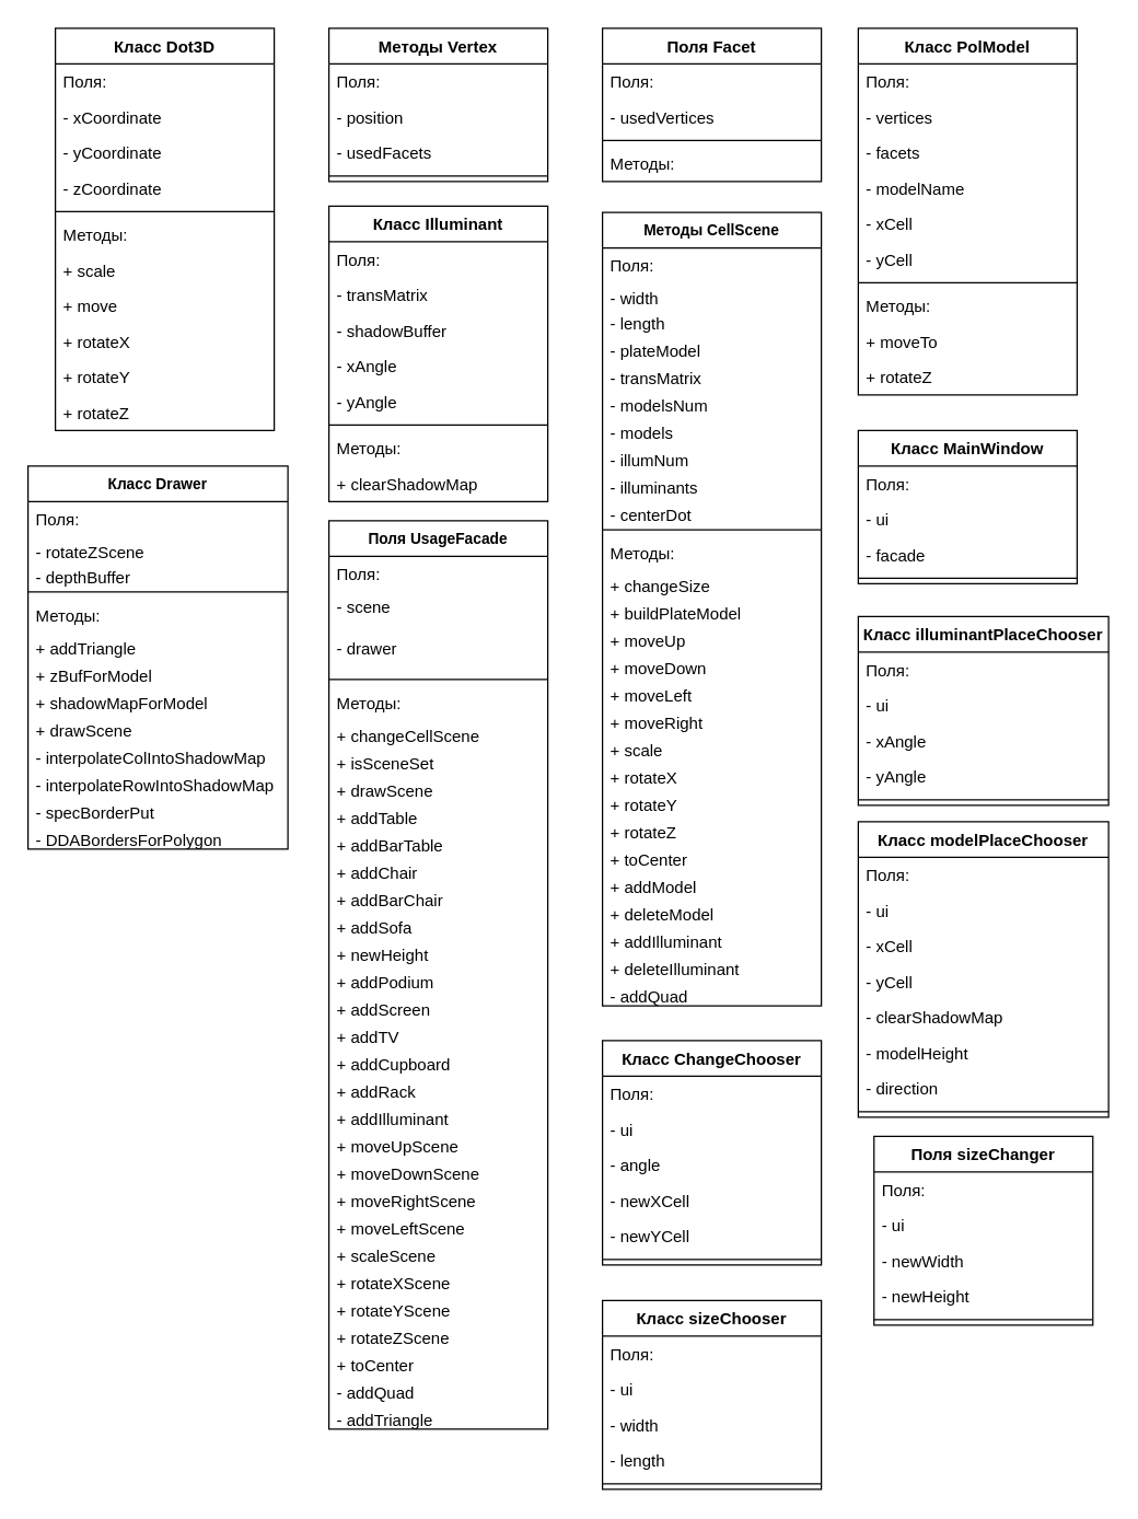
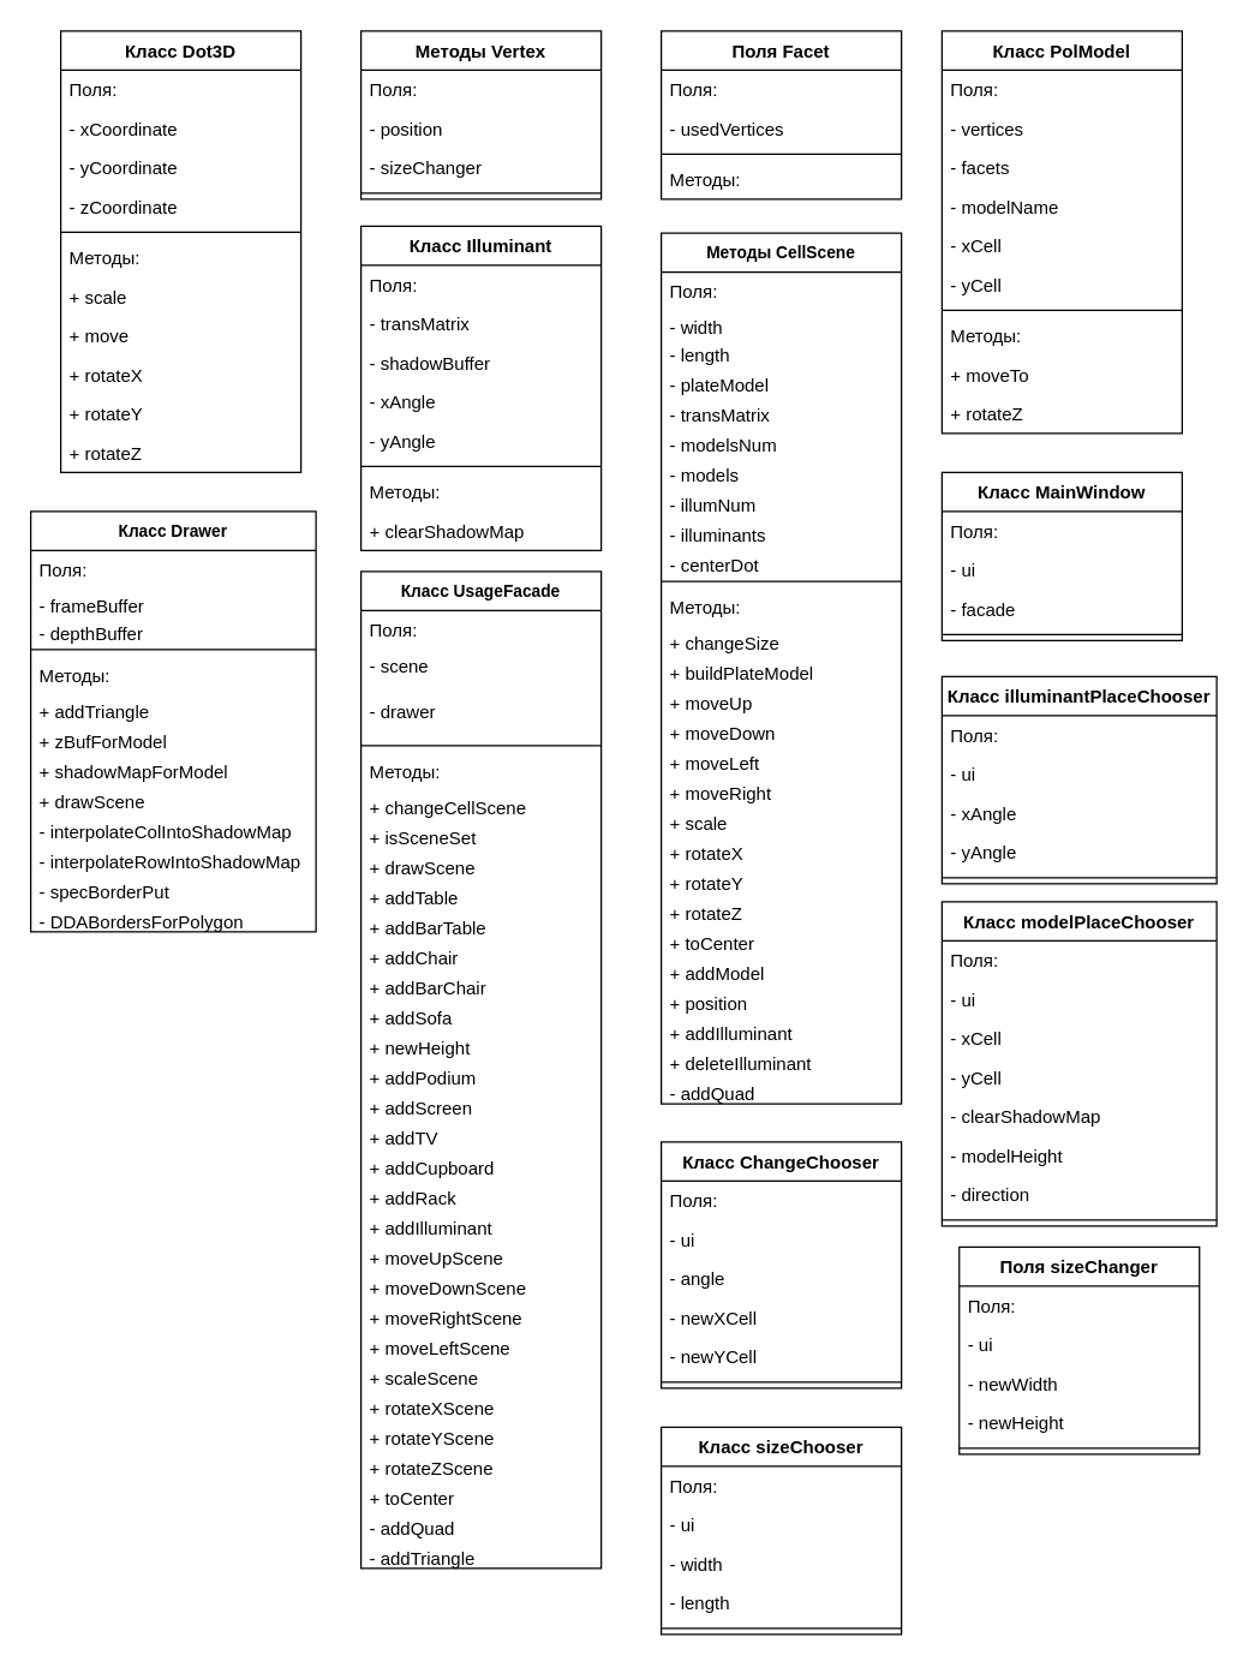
- <mxCell id="17" value="- usedFacets" style="text;strokeColor=none;fillColor=none;align=left;verticalAlign=top;spacingLeft=4;spacingRight=4;overflow=hidden;rotatable=0;points=[[0,0.5],[1,0.5]];portConstraint=eastwest;" vertex="1" parent="14"><mxGeometry y="78" width="160" height="26" as="geometry" /></mxCell>
+ <mxCell id="17" value="- sizeChanger" style="text;strokeColor=none;fillColor=none;align=left;verticalAlign=top;spacingLeft=4;spacingRight=4;overflow=hidden;rotatable=0;points=[[0,0.5],[1,0.5]];portConstraint=eastwest;" vertex="1" parent="14"><mxGeometry y="78" width="160" height="26" as="geometry" /></mxCell>
- <mxCell id="58" value="Поля UsageFacade" style="swimlane;fontStyle=1;align=center;verticalAlign=top;childLayout=stackLayout;horizontal=1;startSize=26;horizontalStack=0;resizeParent=1;resizeParentMax=0;resizeLast=0;collapsible=1;marginBottom=0;fontSize=11;" vertex="1" parent="1"><mxGeometry x="240" y="380" width="160" height="664" as="geometry" /></mxCell>
+ <mxCell id="58" value="Класс UsageFacade" style="swimlane;fontStyle=1;align=center;verticalAlign=top;childLayout=stackLayout;horizontal=1;startSize=26;horizontalStack=0;resizeParent=1;resizeParentMax=0;resizeLast=0;collapsible=1;marginBottom=0;fontSize=11;" vertex="1" parent="1"><mxGeometry x="240" y="380" width="160" height="664" as="geometry" /></mxCell>
- <mxCell id="46" value="- rotateZScene" style="text;strokeColor=none;fillColor=none;align=left;verticalAlign=top;spacingLeft=4;spacingRight=4;overflow=hidden;rotatable=0;points=[[0,0.5],[1,0.5]];portConstraint=eastwest;" vertex="1" parent="44"><mxGeometry y="50" width="190" height="18" as="geometry" /></mxCell>
+ <mxCell id="46" value="- frameBuffer" style="text;strokeColor=none;fillColor=none;align=left;verticalAlign=top;spacingLeft=4;spacingRight=4;overflow=hidden;rotatable=0;points=[[0,0.5],[1,0.5]];portConstraint=eastwest;" vertex="1" parent="44"><mxGeometry y="50" width="190" height="18" as="geometry" /></mxCell>
- <mxCell id="115" value="+ deleteModel" style="text;strokeColor=none;fillColor=none;align=left;verticalAlign=top;spacingLeft=4;spacingRight=4;overflow=hidden;rotatable=0;points=[[0,0.5],[1,0.5]];portConstraint=eastwest;" vertex="1" parent="90"><mxGeometry y="500" width="160" height="20" as="geometry" /></mxCell>
+ <mxCell id="115" value="+ position" style="text;strokeColor=none;fillColor=none;align=left;verticalAlign=top;spacingLeft=4;spacingRight=4;overflow=hidden;rotatable=0;points=[[0,0.5],[1,0.5]];portConstraint=eastwest;" vertex="1" parent="90"><mxGeometry y="500" width="160" height="20" as="geometry" /></mxCell>
